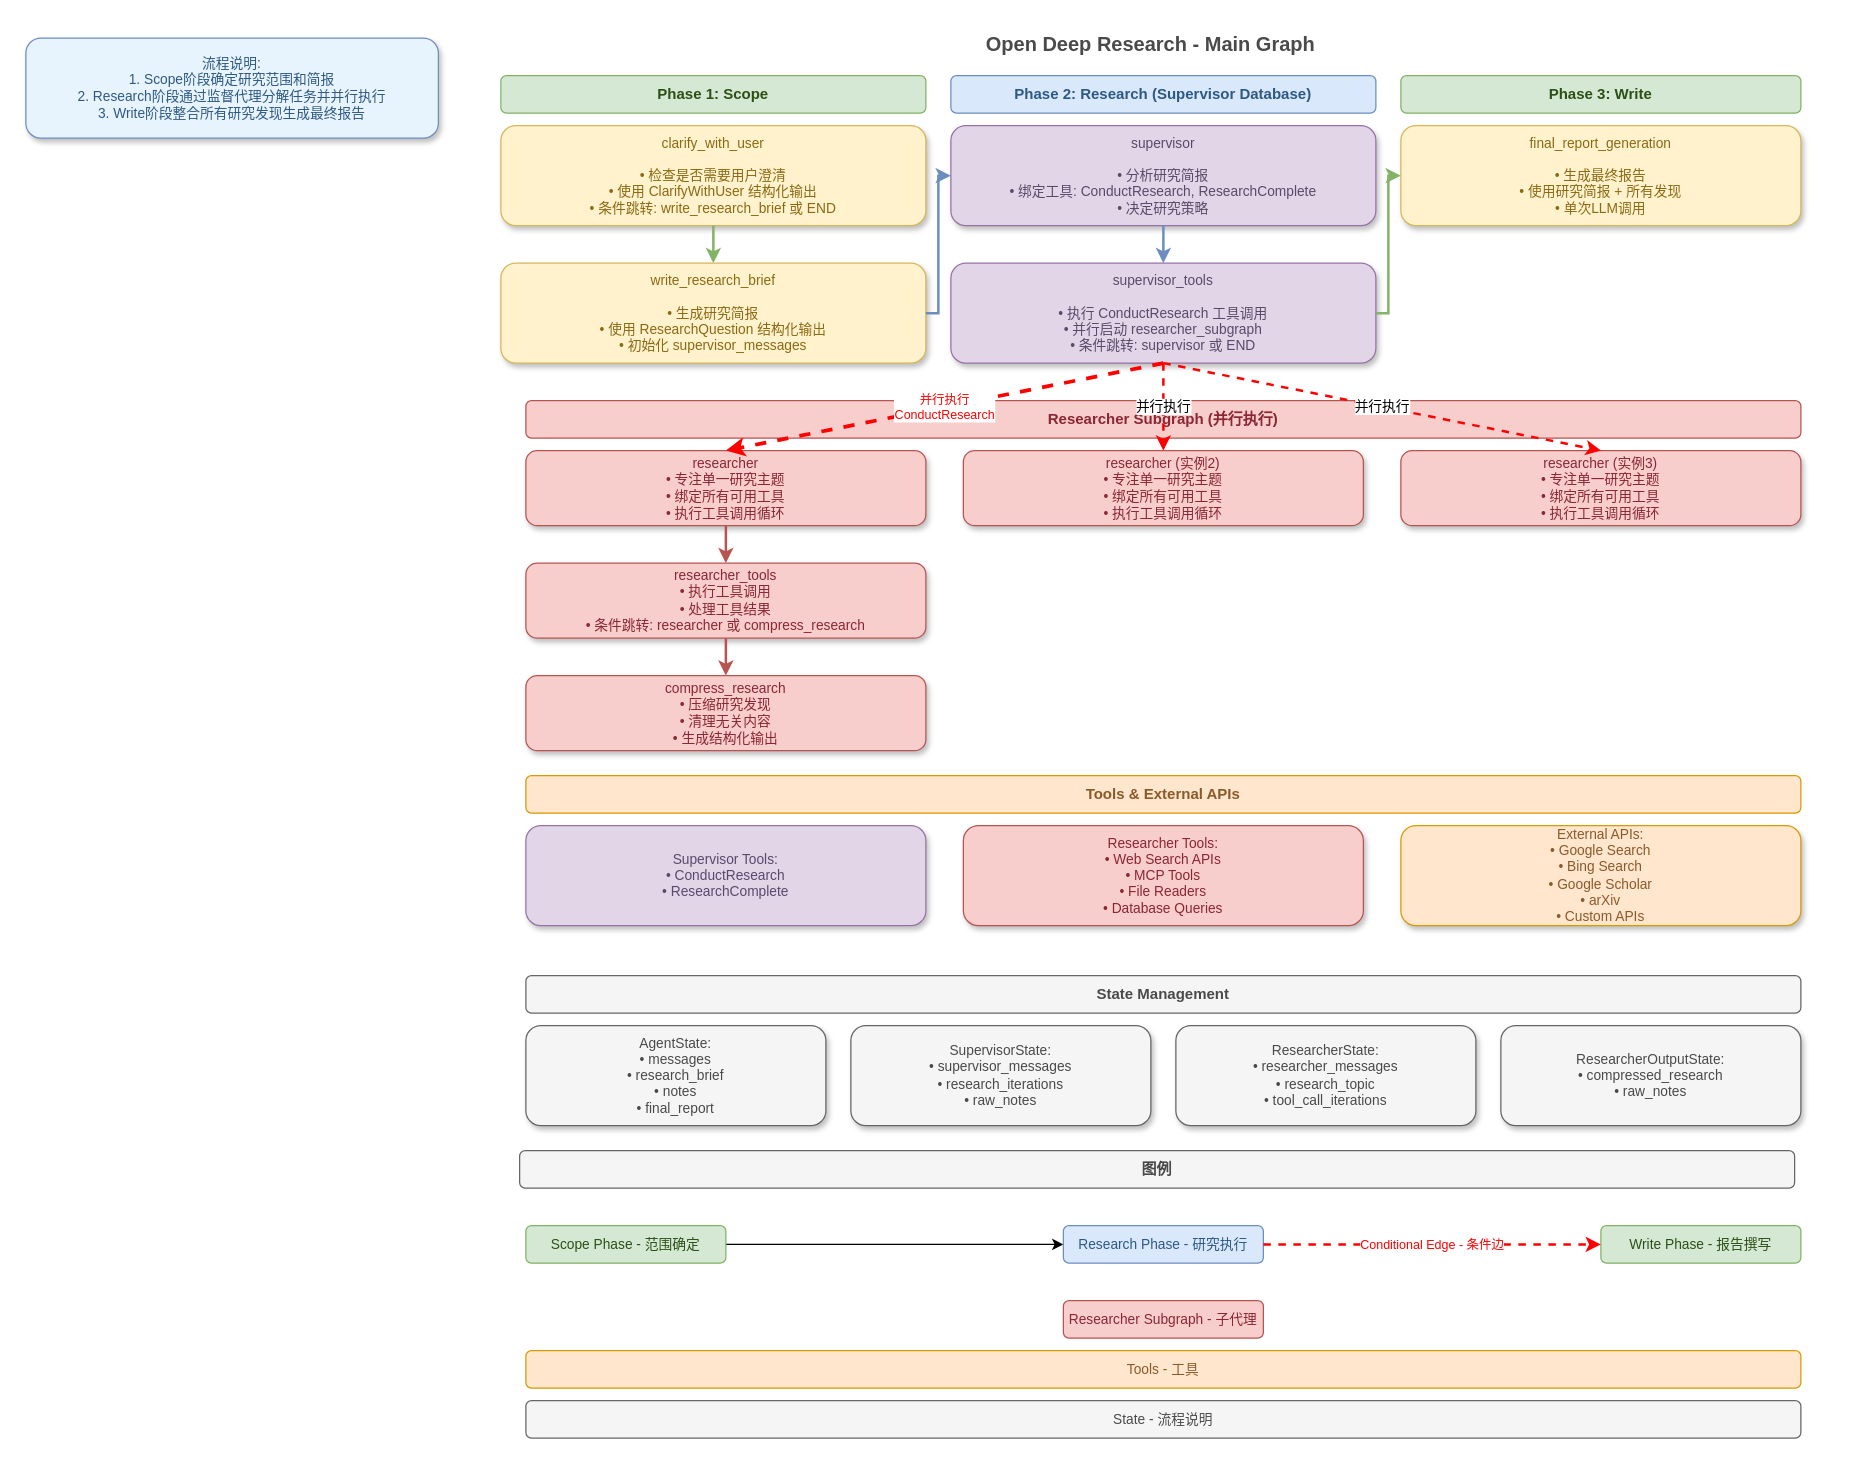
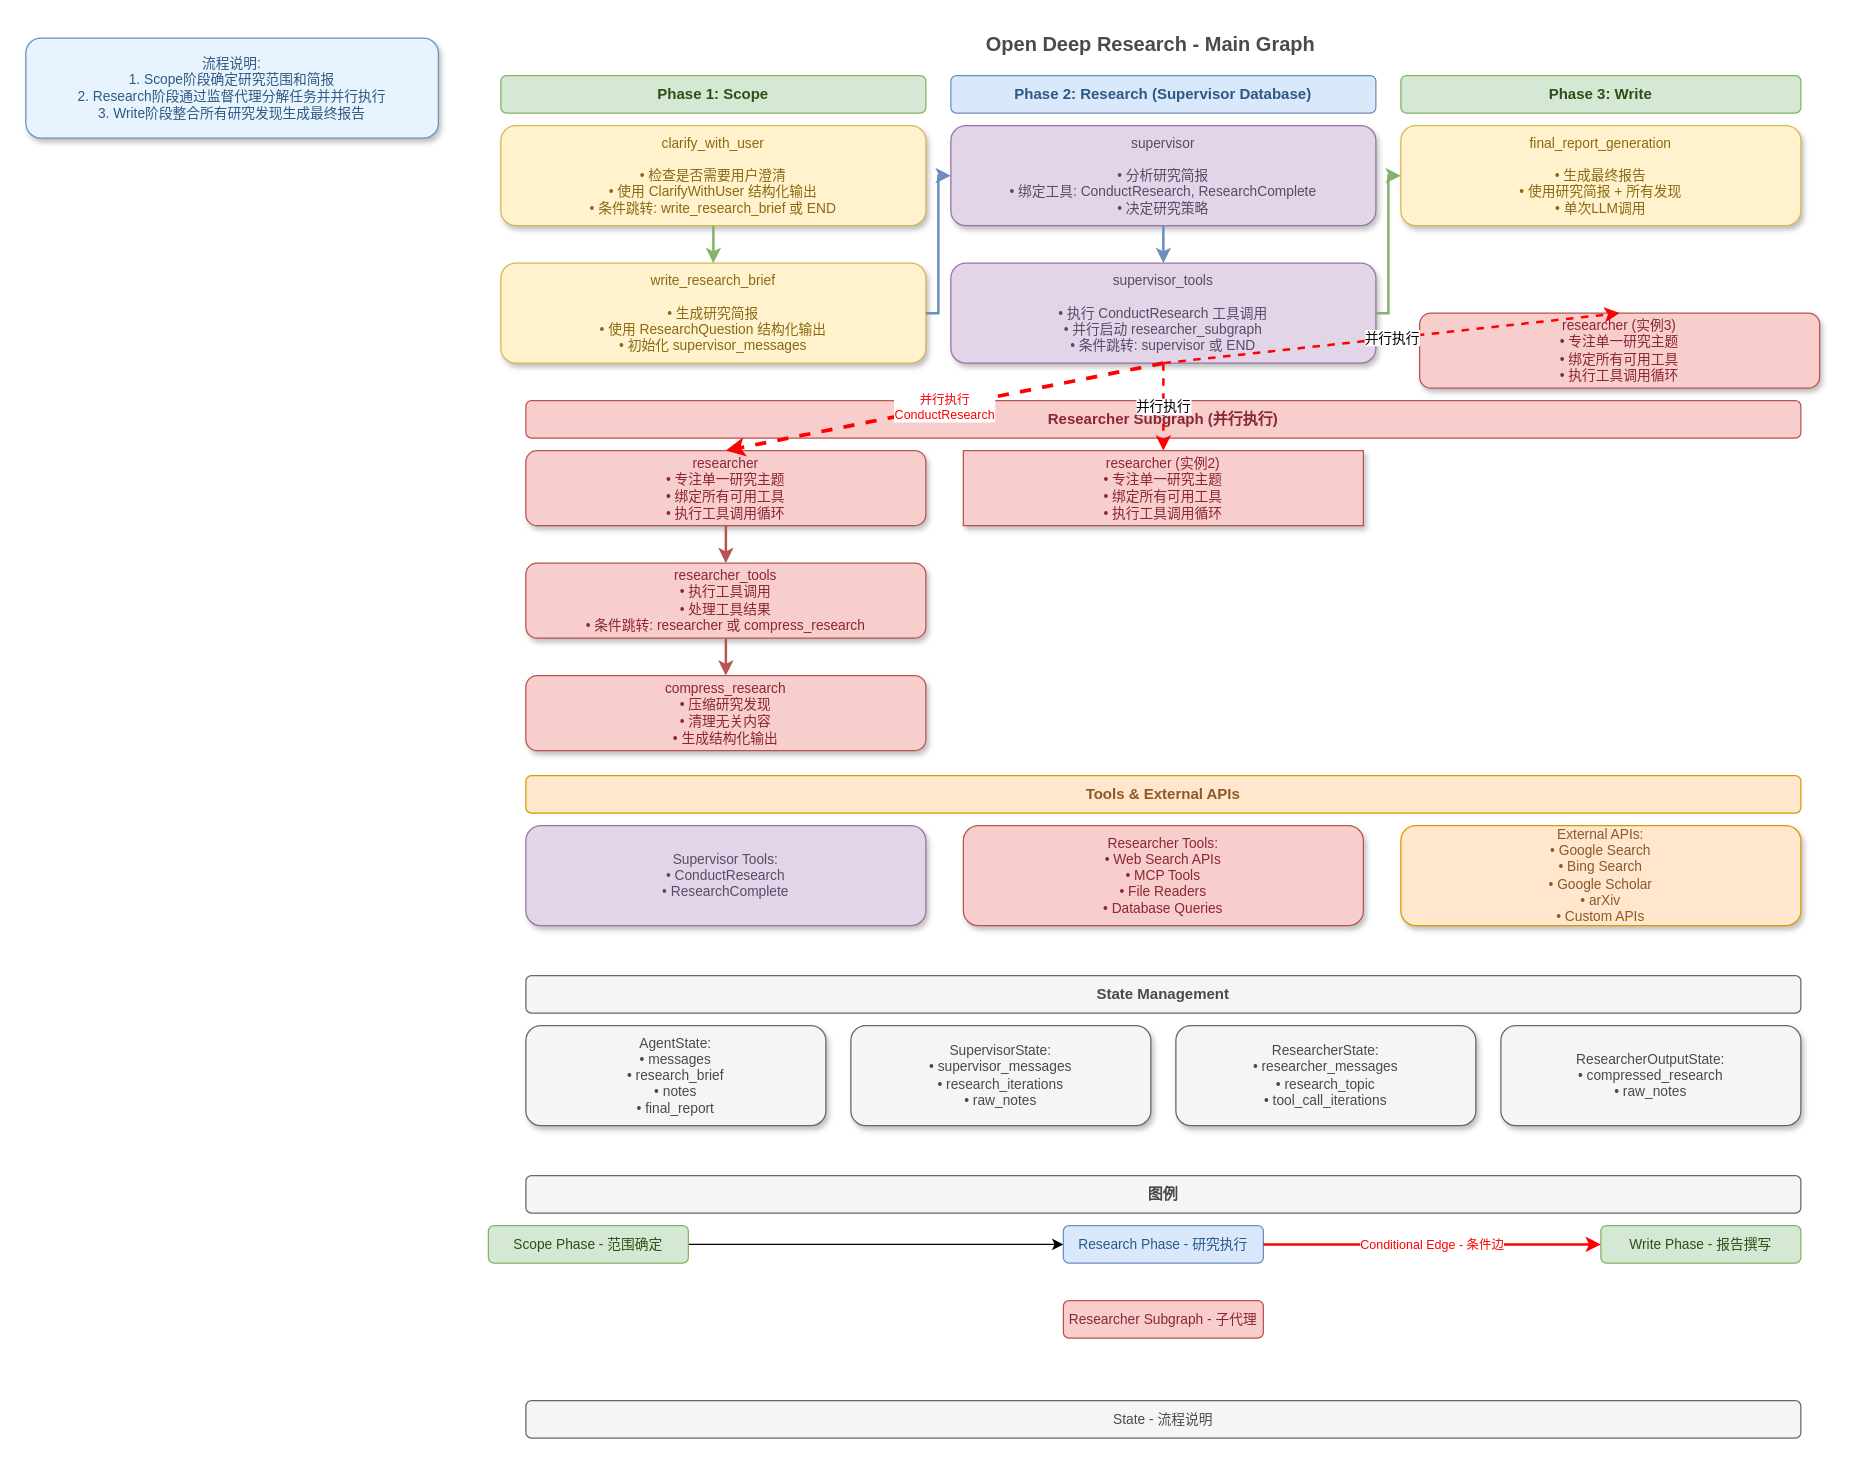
- <mxCell id="13" value="researcher (实例2)&lt;br&gt;• 专注单一研究主题&lt;br&gt;• 绑定所有可用工具&lt;br&gt;• 执行工具调用循环" style="rounded=1;whiteSpace=wrap;html=1;fillColor=#f8cecc;strokeColor=#b85450;fontSize=11;fontColor=#8b2635;shadow=1;" parent="1" vertex="1"><mxGeometry x="770" y="360" width="320" height="60" as="geometry" /></mxCell>
+ <mxCell id="13" value="researcher (实例2)&lt;br&gt;• 专注单一研究主题&lt;br&gt;• 绑定所有可用工具&lt;br&gt;• 执行工具调用循环" style="whiteSpace=wrap;html=1;fillColor=#f8cecc;strokeColor=#b85450;fontSize=11;fontColor=#8b2635;shadow=1;rounded=0;" parent="1" vertex="1"><mxGeometry x="770" y="360" width="320" height="60" as="geometry" /></mxCell>
- <mxCell id="14" value="researcher (实例3)&lt;br&gt;• 专注单一研究主题&lt;br&gt;• 绑定所有可用工具&lt;br&gt;• 执行工具调用循环" style="rounded=1;whiteSpace=wrap;html=1;fillColor=#f8cecc;strokeColor=#b85450;fontSize=11;fontColor=#8b2635;shadow=1;" parent="1" vertex="1"><mxGeometry x="1120" y="360" width="320" height="60" as="geometry" /></mxCell>
+ <mxCell id="14" value="researcher (实例3)&lt;br&gt;• 专注单一研究主题&lt;br&gt;• 绑定所有可用工具&lt;br&gt;• 执行工具调用循环" style="rounded=1;whiteSpace=wrap;html=1;fillColor=#f8cecc;strokeColor=#b85450;fontSize=11;fontColor=#8b2635;shadow=1;" parent="1" vertex="1"><mxGeometry x="1135" y="250" width="320" height="60" as="geometry" /></mxCell>
- <mxCell id="35" value="图例" style="text;html=1;strokeColor=#666666;fillColor=#f5f5f5;align=center;verticalAlign=middle;whiteSpace=wrap;rounded=1;fontSize=12;fontStyle=1;fontColor=#4a4a4a;" parent="1" vertex="1"><mxGeometry x="415" y="920" width="1020" height="30" as="geometry" /></mxCell>
+ <mxCell id="35" value="图例" style="text;html=1;strokeColor=#666666;fillColor=#f5f5f5;align=center;verticalAlign=middle;whiteSpace=wrap;rounded=1;fontSize=12;fontStyle=1;fontColor=#4a4a4a;" parent="1" vertex="1"><mxGeometry x="420" y="940" width="1020" height="30" as="geometry" /></mxCell>
- <mxCell id="37" value="Scope Phase - 范围确定" style="rounded=1;whiteSpace=wrap;html=1;fillColor=#d5e8d4;strokeColor=#82b366;fontSize=11;fontColor=#2d5016;" parent="1" vertex="1"><mxGeometry x="420" y="980" width="160" height="30" as="geometry" /></mxCell>
+ <mxCell id="37" value="Scope Phase - 范围确定" style="rounded=1;whiteSpace=wrap;html=1;fillColor=#d5e8d4;strokeColor=#82b366;fontSize=11;fontColor=#2d5016;" parent="1" vertex="1"><mxGeometry x="390" y="980" width="160" height="30" as="geometry" /></mxCell>
- <mxCell id="43" value="Conditional Edge - 条件边" style="endArrow=classic;html=1;rounded=0;dashed=1;strokeColor=#ff0000;strokeWidth=2;fontSize=10;fontColor=#ff0000;exitX=1;exitY=0.5;exitDx=0;exitDy=0;entryX=0;entryY=0.5;entryDx=0;entryDy=0;" parent="1" edge="1" target="39" source="38"><mxGeometry width="50" height="50" relative="1" as="geometry"><mxPoint x="940" y="1035" as="sourcePoint" /><mxPoint x="990" y="1035" as="targetPoint" /></mxGeometry></mxCell>
+ <mxCell id="43" value="Conditional Edge - 条件边" style="endArrow=classic;html=1;rounded=0;dashed=0;strokeColor=#ff0000;strokeWidth=2;fontSize=10;fontColor=#ff0000;exitX=1;exitY=0.5;exitDx=0;exitDy=0;entryX=0;entryY=0.5;entryDx=0;entryDy=0;" parent="1" edge="1" target="39" source="38"><mxGeometry width="50" height="50" relative="1" as="geometry"><mxPoint x="940" y="1035" as="sourcePoint" /><mxPoint x="990" y="1035" as="targetPoint" /></mxGeometry></mxCell>
- <mxCell id="41" value="Tools - 工具" style="rounded=1;whiteSpace=wrap;html=1;fillColor=#ffe6cc;strokeColor=#d79b00;fontSize=11;fontColor=#8b5a2b;" parent="1" vertex="1"><mxGeometry x="420" y="1080" width="1020" height="30" as="geometry" /></mxCell>
